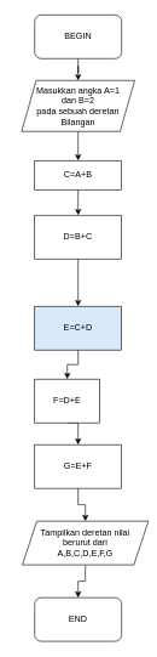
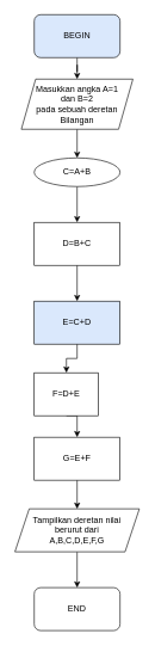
- <mxCell id="3" value="BEGIN&lt;br&gt;" style="rounded=1;whiteSpace=wrap;html=1;" vertex="1" parent="1"><mxGeometry x="47" y="20" width="120" height="60" as="geometry" /></mxCell>
+ <mxCell id="3" value="BEGIN&lt;br&gt;" style="rounded=1;whiteSpace=wrap;html=1;fillColor=#dae8fc;" vertex="1" parent="1"><mxGeometry x="47" y="20" width="120" height="60" as="geometry" /></mxCell>
- <mxCell id="8" value="C=A+B" style="rounded=0;whiteSpace=wrap;html=1;" vertex="1" parent="1"><mxGeometry x="47" y="220" width="120" height="40" as="geometry" /></mxCell>
+ <mxCell id="8" value="C=A+B" style="ellipse;whiteSpace=wrap;html=1;" vertex="1" parent="1"><mxGeometry x="47" y="220" width="120" height="40" as="geometry" /></mxCell>
- <mxCell id="10" value="D=B+C" style="rounded=0;whiteSpace=wrap;html=1;" vertex="1" parent="1"><mxGeometry x="47" y="295" width="120" height="60" as="geometry" /></mxCell>
+ <mxCell id="10" value="D=B+C" style="rounded=0;whiteSpace=wrap;html=1;" vertex="1" parent="1"><mxGeometry x="47" y="310" width="120" height="60" as="geometry" /></mxCell>
- <mxCell id="18" value="&#10;&#10;Tampilkan deretan nilai&#10;berurut dari&#10;A,B,C,D,E,F,G&#10;&#10;" style="shape=parallelogram;perimeter=parallelogramPerimeter;whiteSpace=wrap;html=1;fixedSize=1;" vertex="1" parent="1"><mxGeometry x="30" y="715" width="174" height="60" as="geometry" /></mxCell>
+ <mxCell id="18" value="&#10;&#10;Tampilkan deretan nilai&#10;berurut dari&#10;A,B,C,D,E,F,G&#10;&#10;" style="shape=parallelogram;perimeter=parallelogramPerimeter;whiteSpace=wrap;html=1;fixedSize=1;" vertex="1" parent="1"><mxGeometry x="20" y="710" width="174" height="60" as="geometry" /></mxCell>
